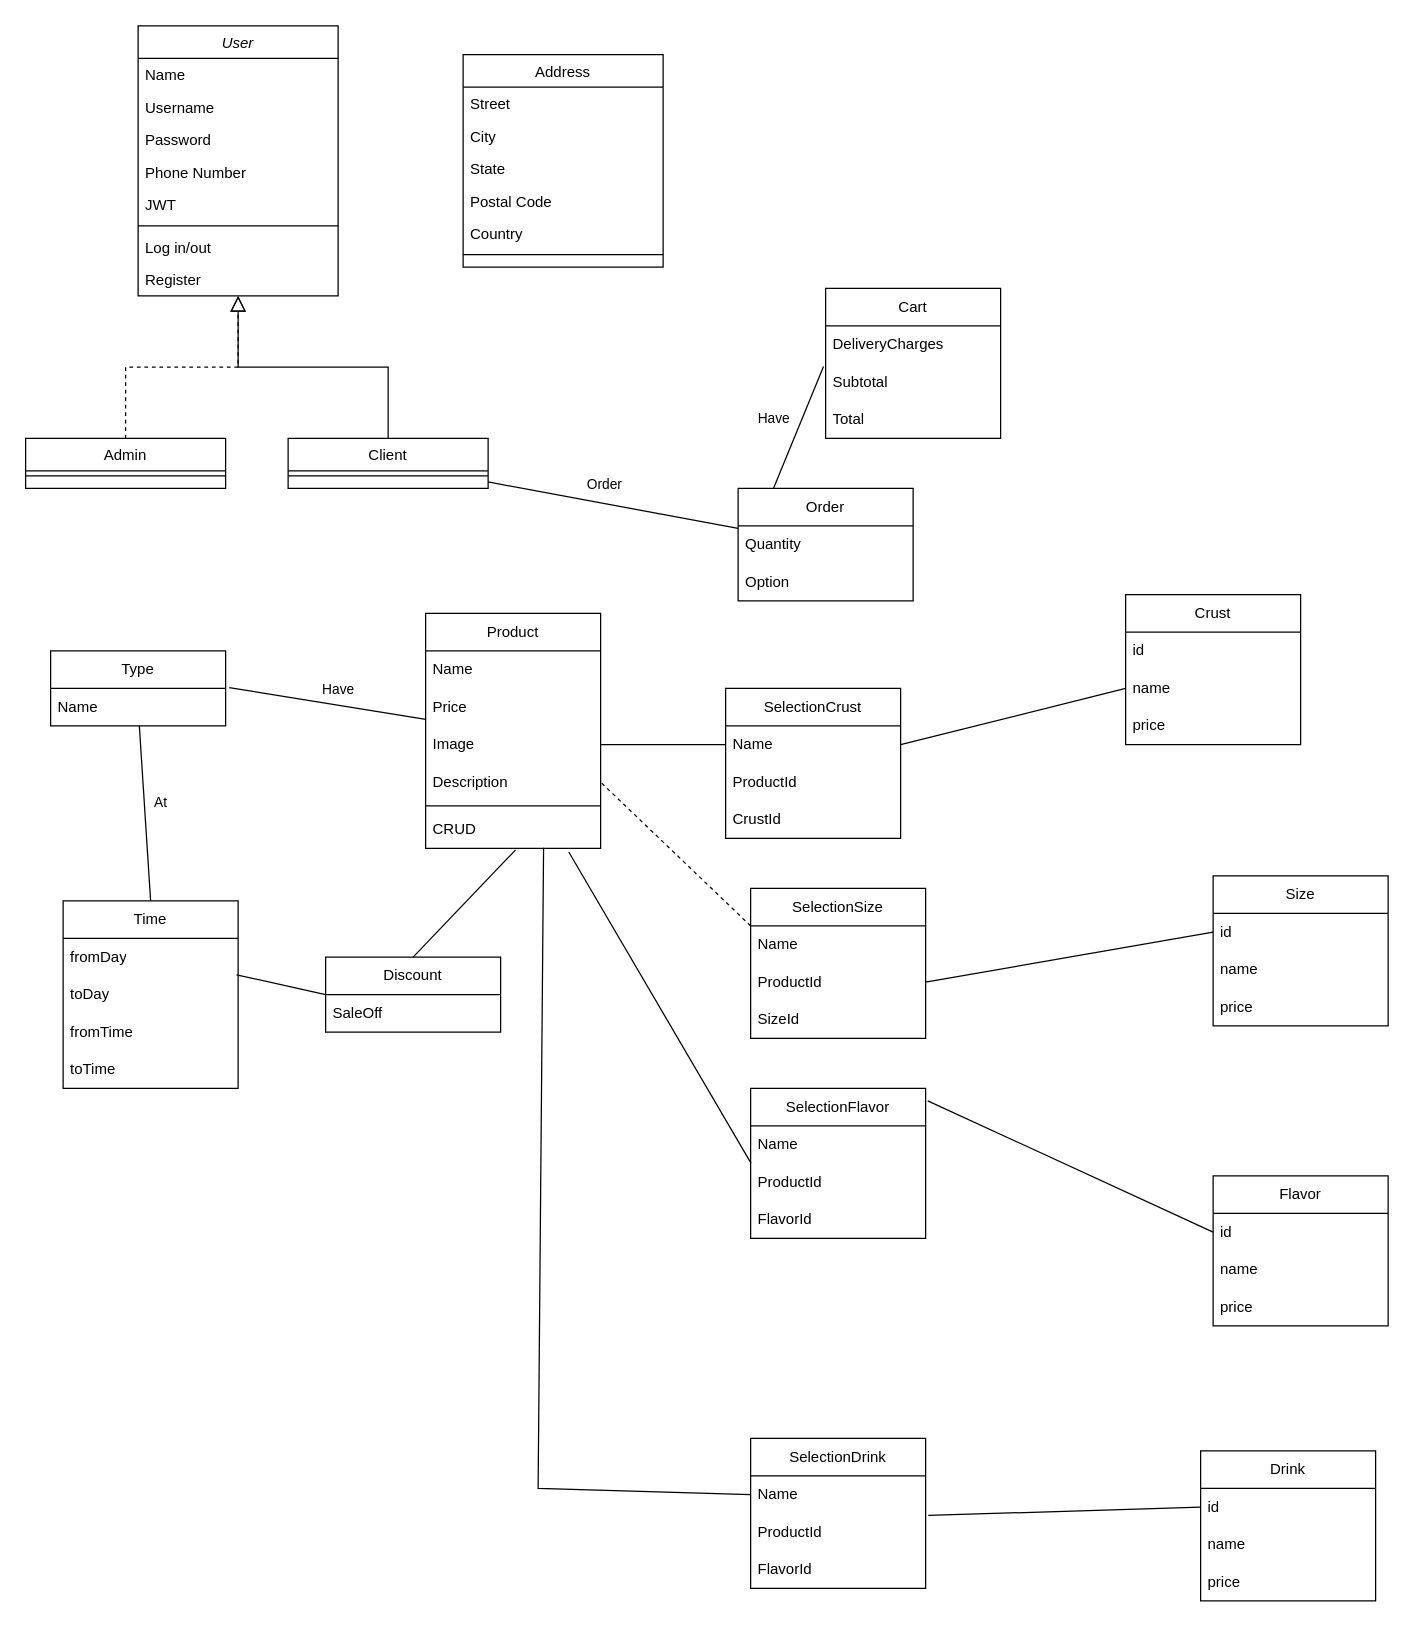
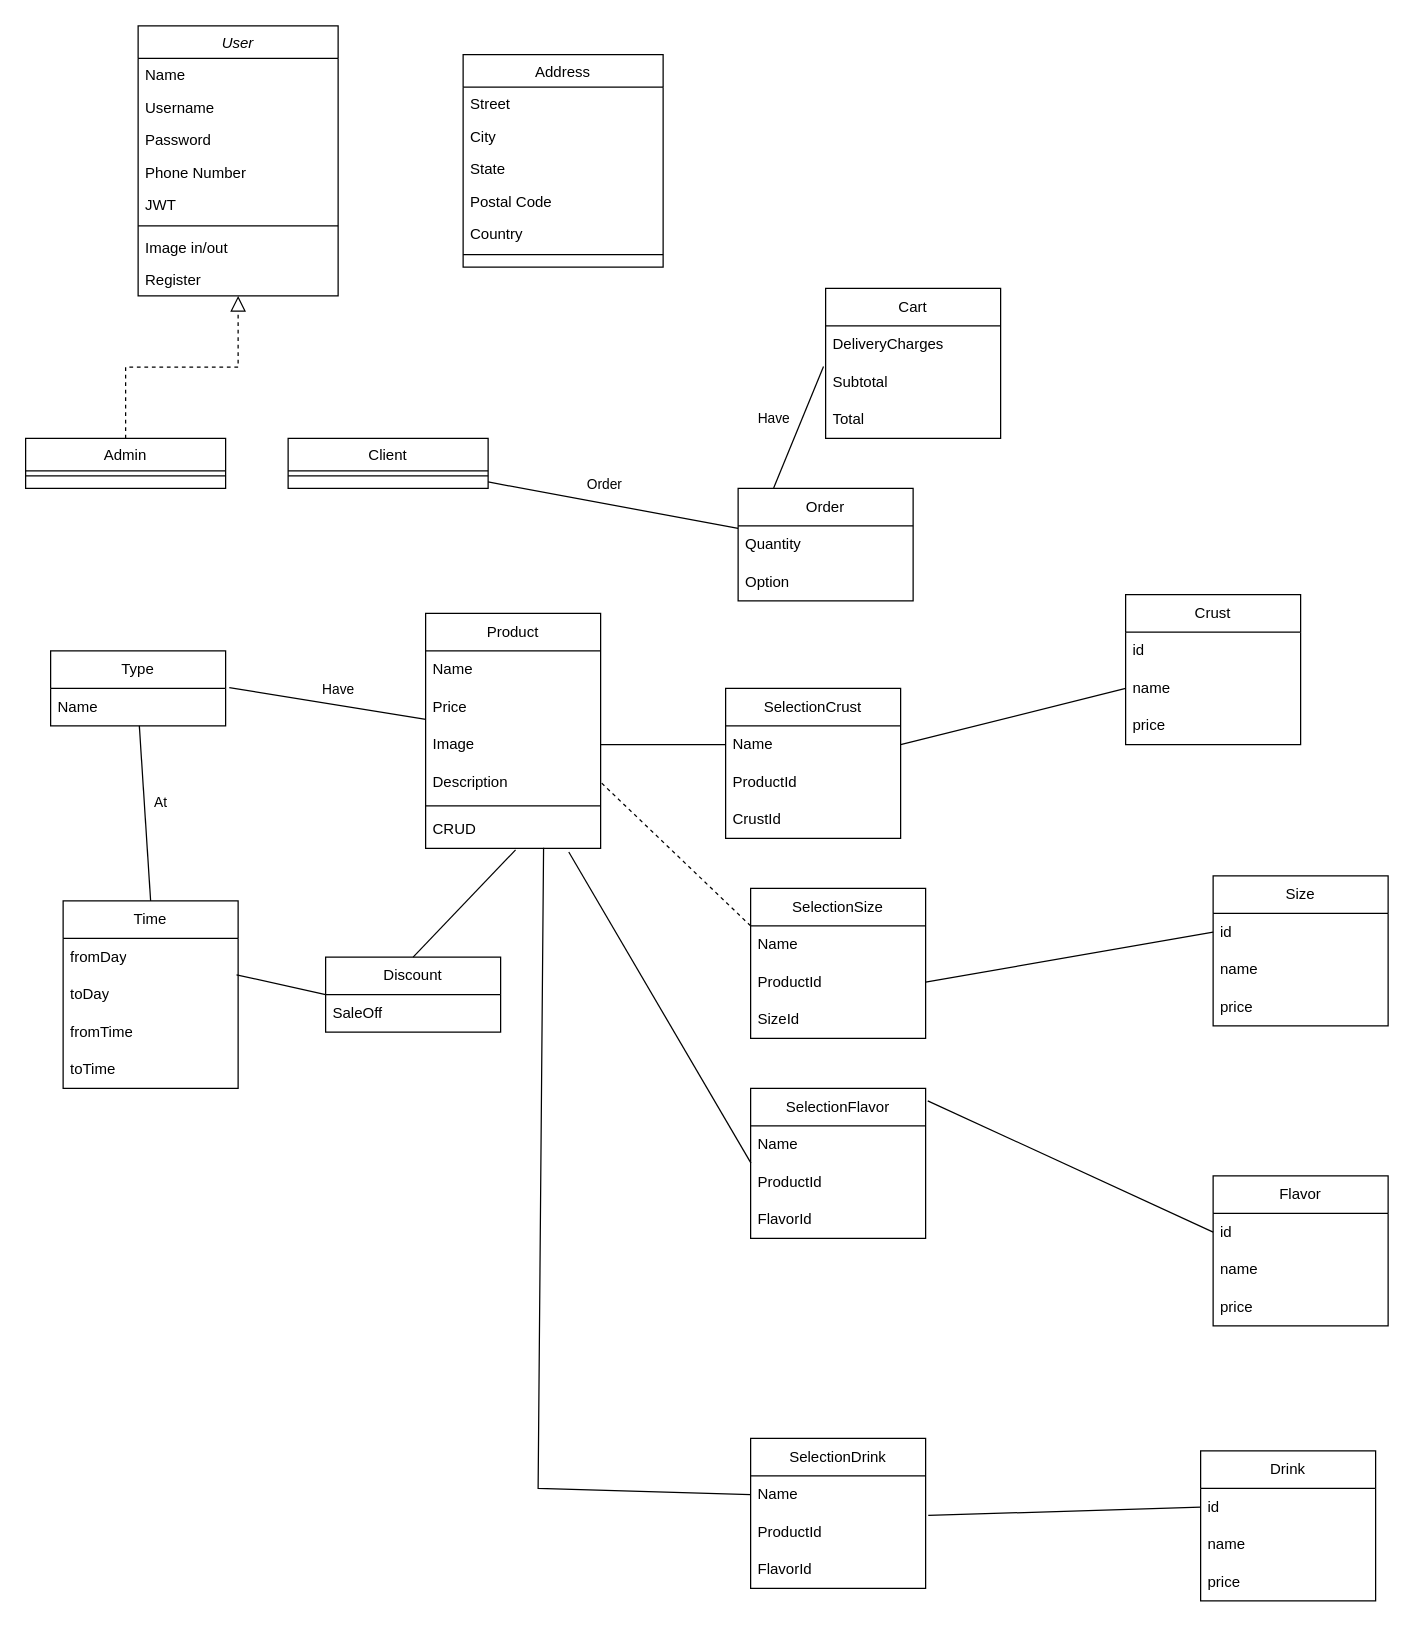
- <mxCell id="9" value="Log in/out" style="text;align=left;verticalAlign=top;spacingLeft=4;spacingRight=4;overflow=hidden;rotatable=0;points=[[0,0.5],[1,0.5]];portConstraint=eastwest;rounded=0;shadow=0;html=0;" parent="2" vertex="1"><mxGeometry y="164" width="160" height="26" as="geometry" /></mxCell>
+ <mxCell id="9" value="Image in/out" style="text;align=left;verticalAlign=top;spacingLeft=4;spacingRight=4;overflow=hidden;rotatable=0;points=[[0,0.5],[1,0.5]];portConstraint=eastwest;rounded=0;shadow=0;html=0;" parent="2" vertex="1"><mxGeometry y="164" width="160" height="26" as="geometry" /></mxCell>
- <mxCell id="16" value="" style="endArrow=block;endSize=10;endFill=0;shadow=0;strokeWidth=1;rounded=0;edgeStyle=elbowEdgeStyle;elbow=vertical;" parent="1" source="14" target="2" edge="1"><mxGeometry width="160" relative="1" as="geometry"><mxPoint x="110" y="363" as="sourcePoint" /><mxPoint x="210" y="261" as="targetPoint" /></mxGeometry></mxCell>
